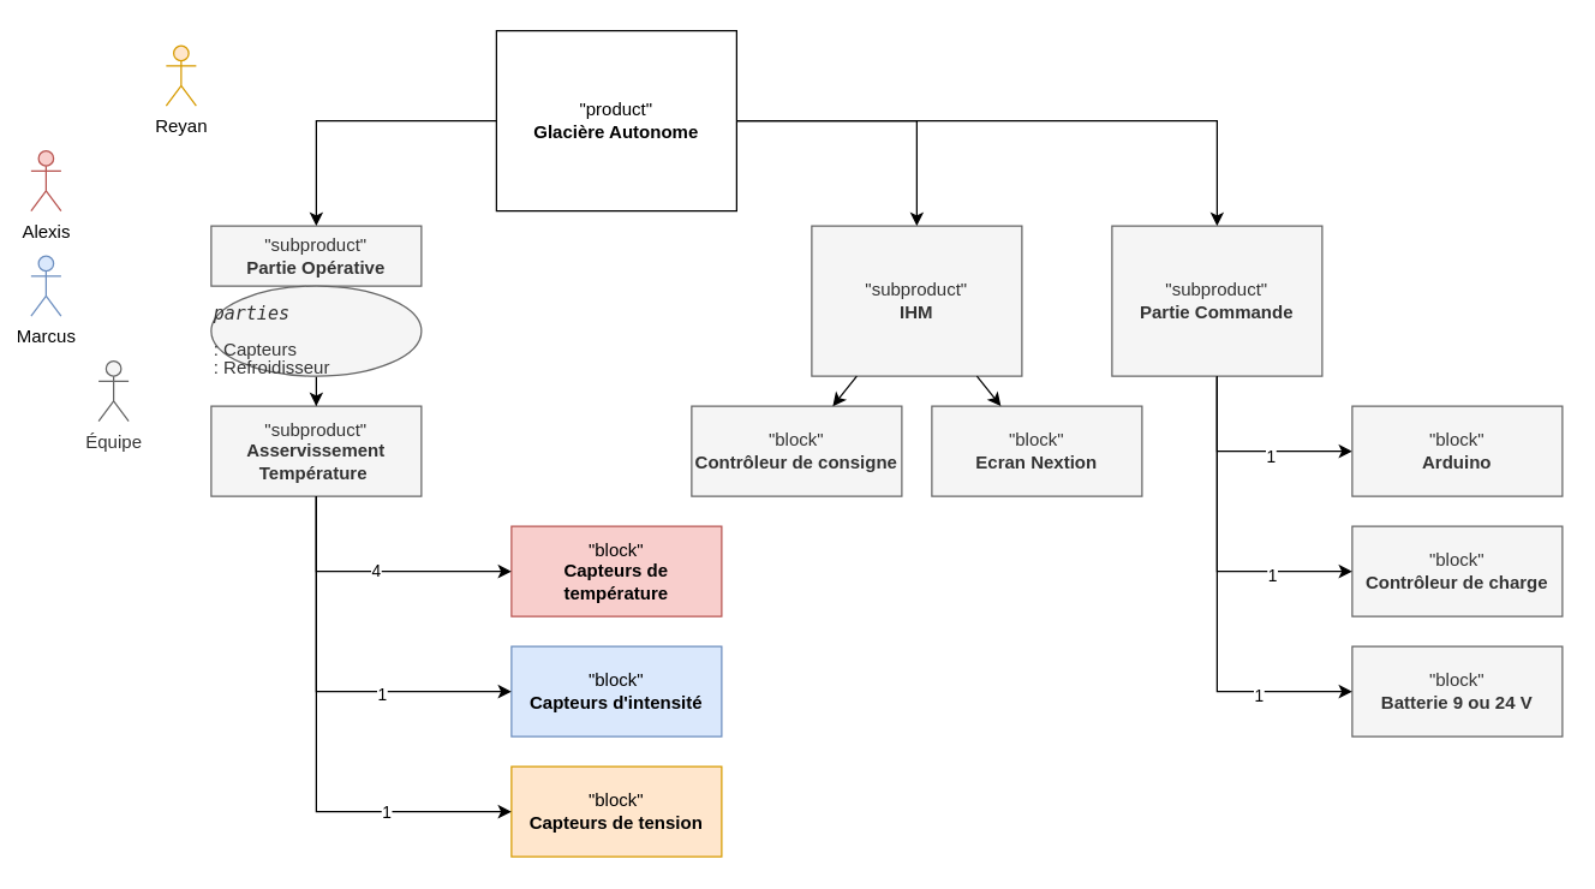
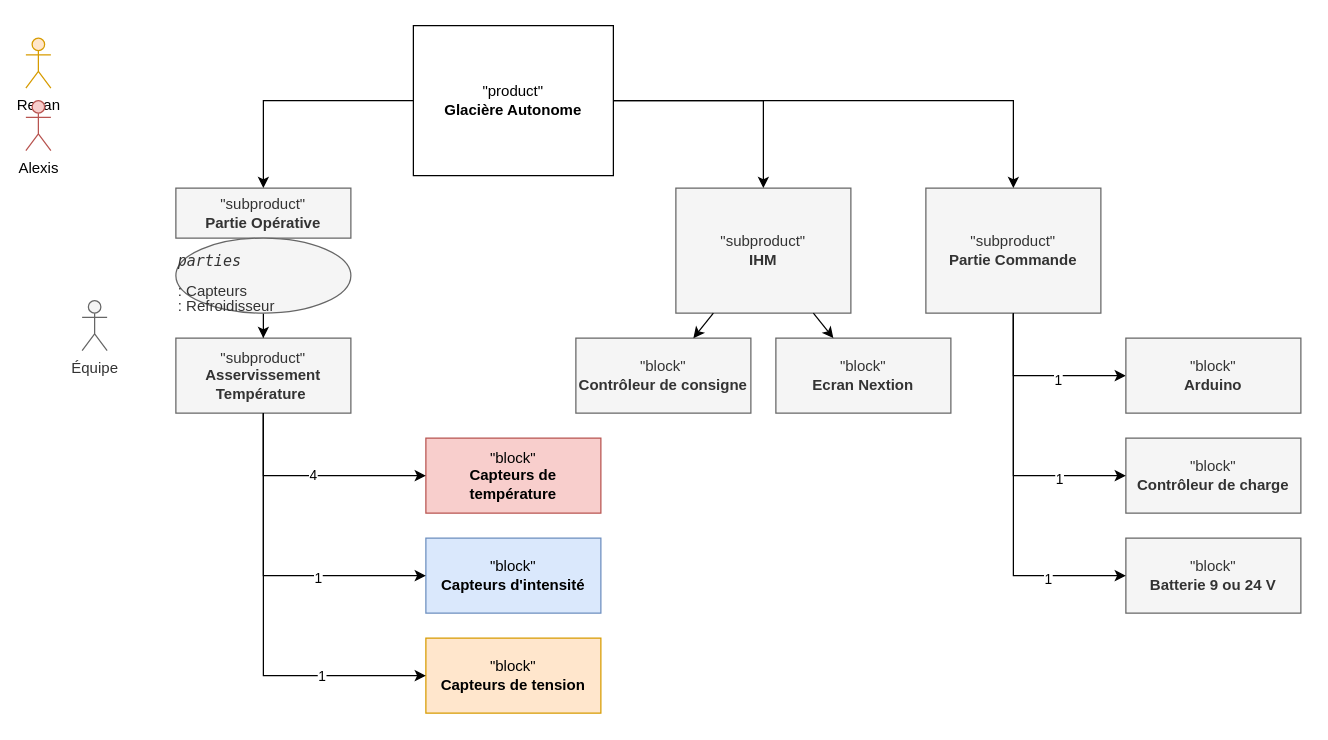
- <mxCell id="30" value="Reyan" style="shape=umlActor;verticalLabelPosition=bottom;verticalAlign=top;html=1;outlineConnect=0;fillColor=#ffe6cc;strokeColor=#d79b00;" parent="1" vertex="1"><mxGeometry x="110" y="30" width="20" height="40" as="geometry" /></mxCell>
+ <mxCell id="30" value="Reyan" style="shape=umlActor;verticalLabelPosition=bottom;verticalAlign=top;html=1;outlineConnect=0;fillColor=#ffe6cc;strokeColor=#d79b00;" parent="1" vertex="1"><mxGeometry x="20" y="30" width="20" height="40" as="geometry" /></mxCell>
- <mxCell id="31" value="Alexis" style="shape=umlActor;verticalLabelPosition=bottom;verticalAlign=top;html=1;outlineConnect=0;fillColor=#f8cecc;strokeColor=#b85450;" parent="1" vertex="1"><mxGeometry x="20" y="100" width="20" height="40" as="geometry" /></mxCell>
+ <mxCell id="31" value="Alexis" style="shape=umlActor;verticalLabelPosition=bottom;verticalAlign=top;html=1;outlineConnect=0;fillColor=#f8cecc;strokeColor=#b85450;" parent="1" vertex="1"><mxGeometry x="20" y="80" width="20" height="40" as="geometry" /></mxCell>
- <mxCell id="32" value="Marcus" style="shape=umlActor;verticalLabelPosition=bottom;verticalAlign=top;html=1;outlineConnect=0;fillColor=#dae8fc;strokeColor=#6c8ebf;" parent="1" vertex="1"><mxGeometry x="20" y="170" width="20" height="40" as="geometry" /></mxCell>
